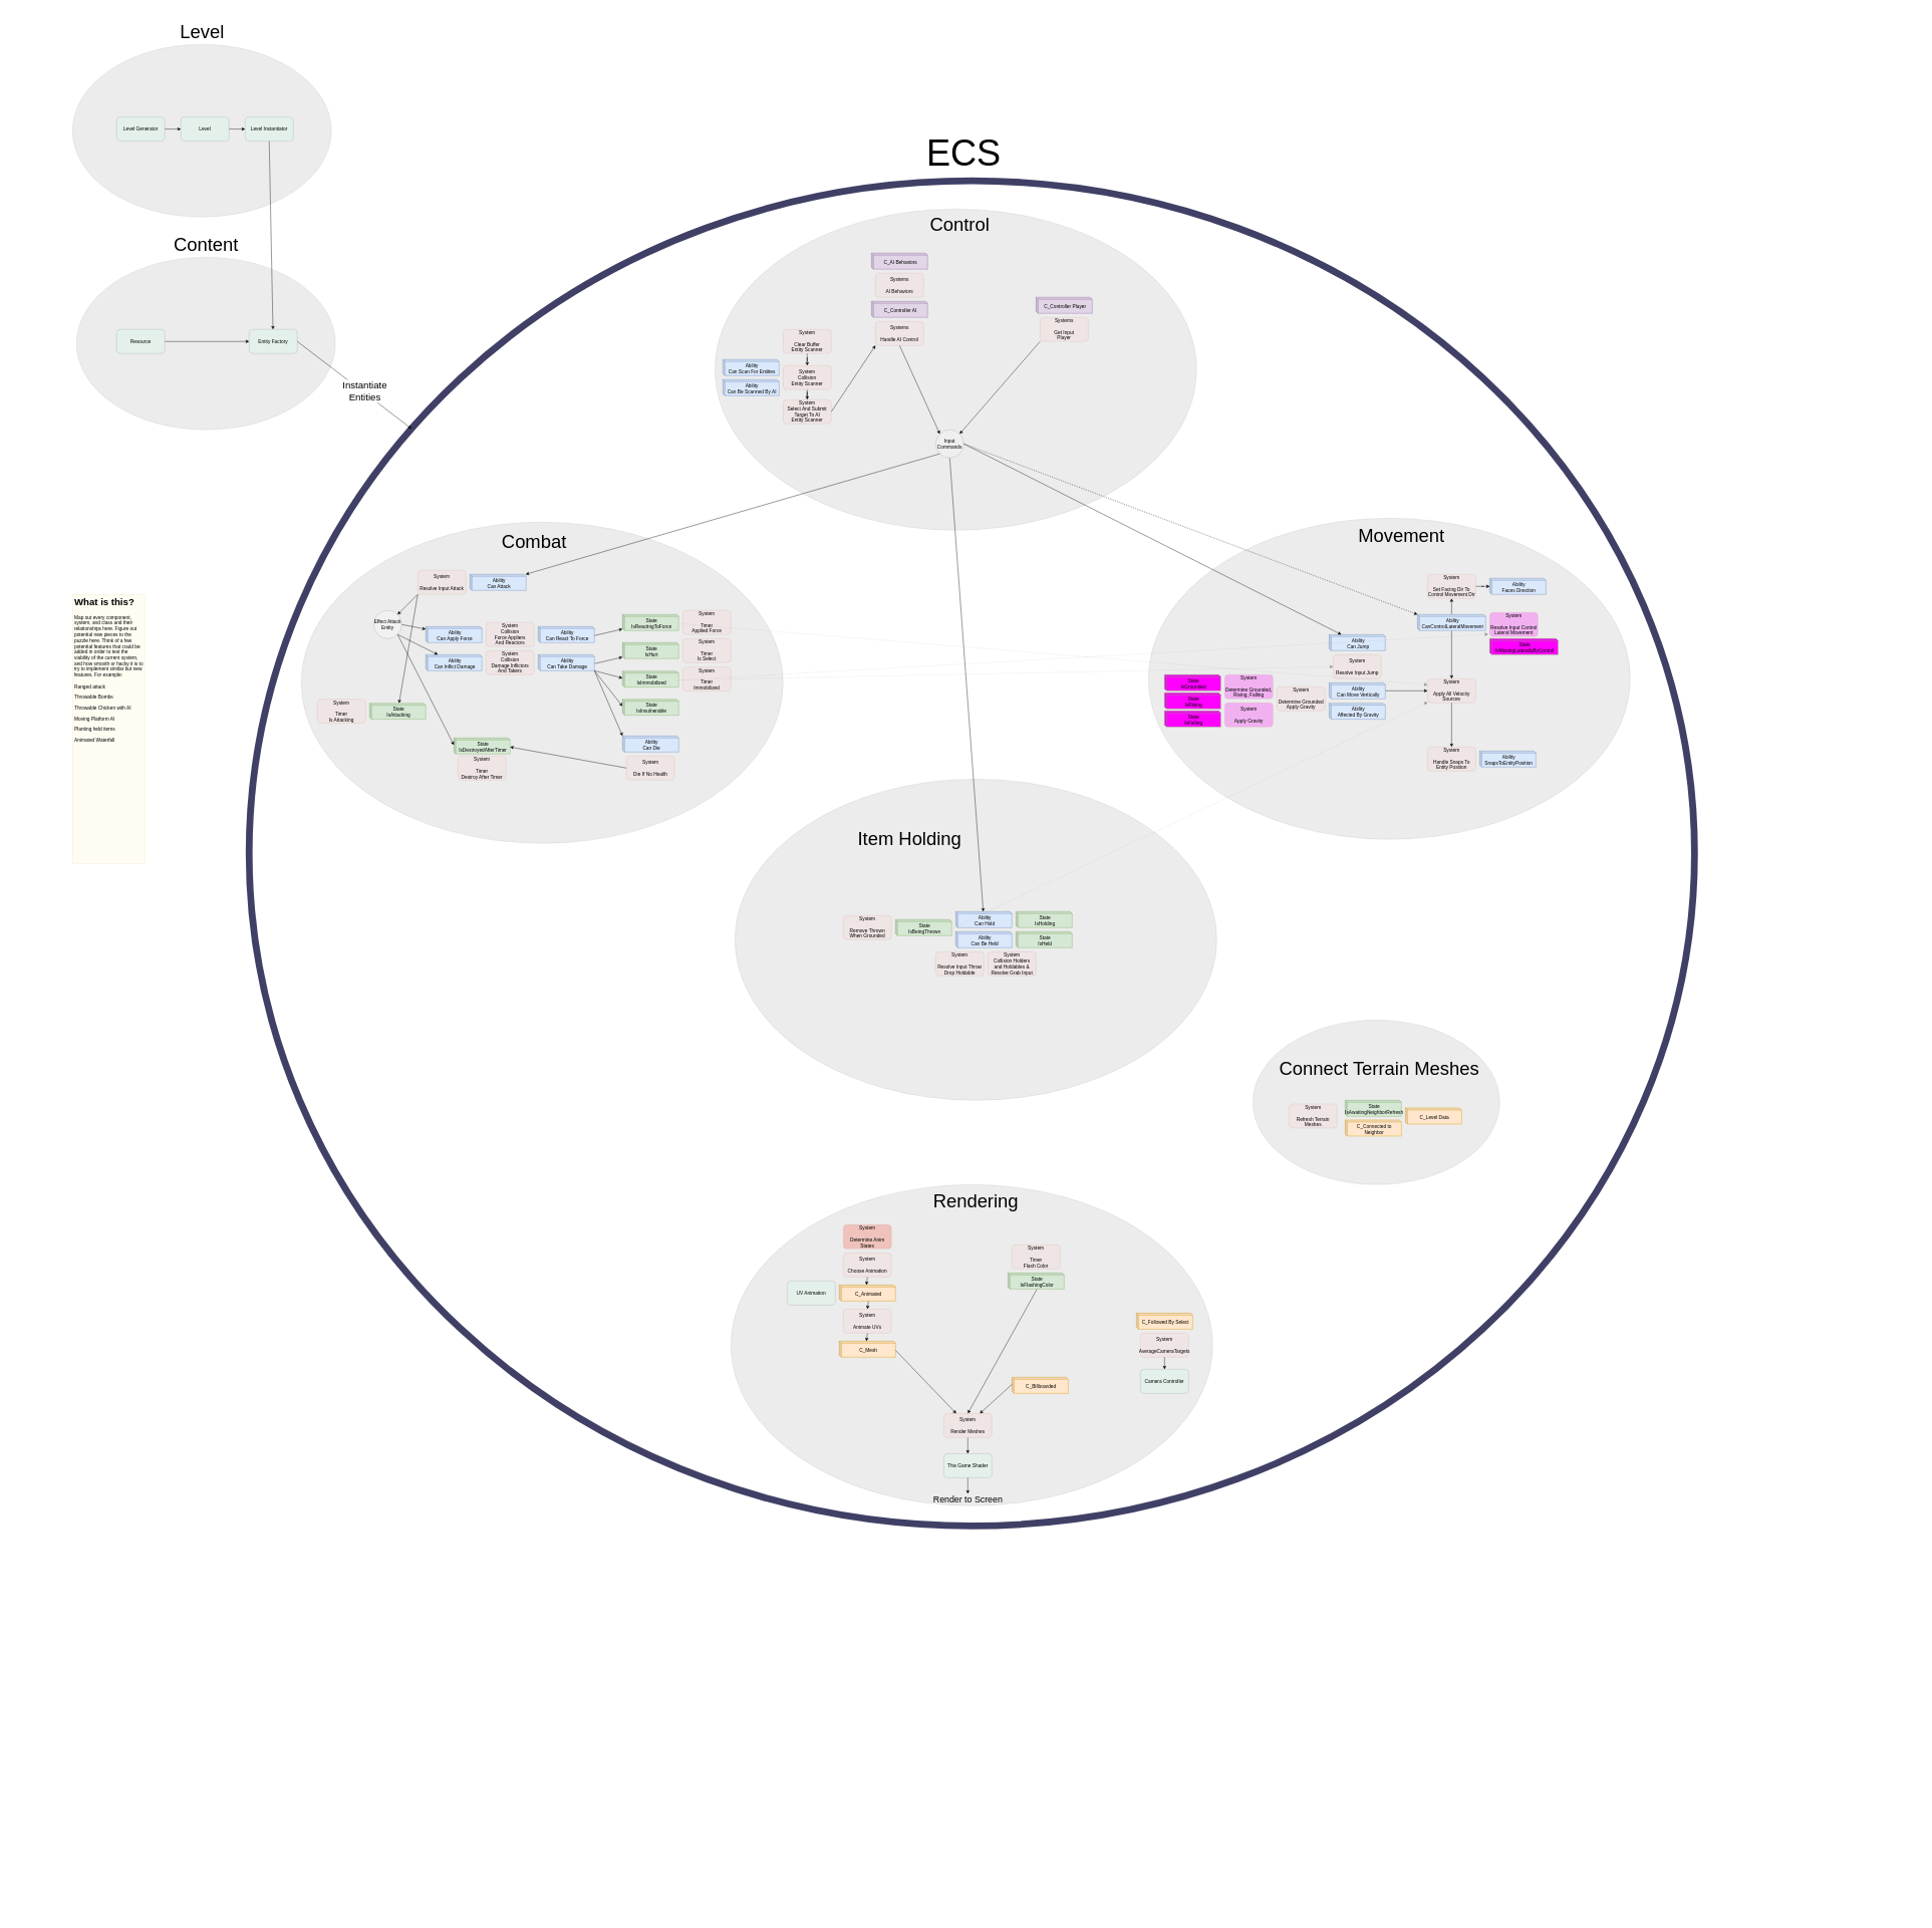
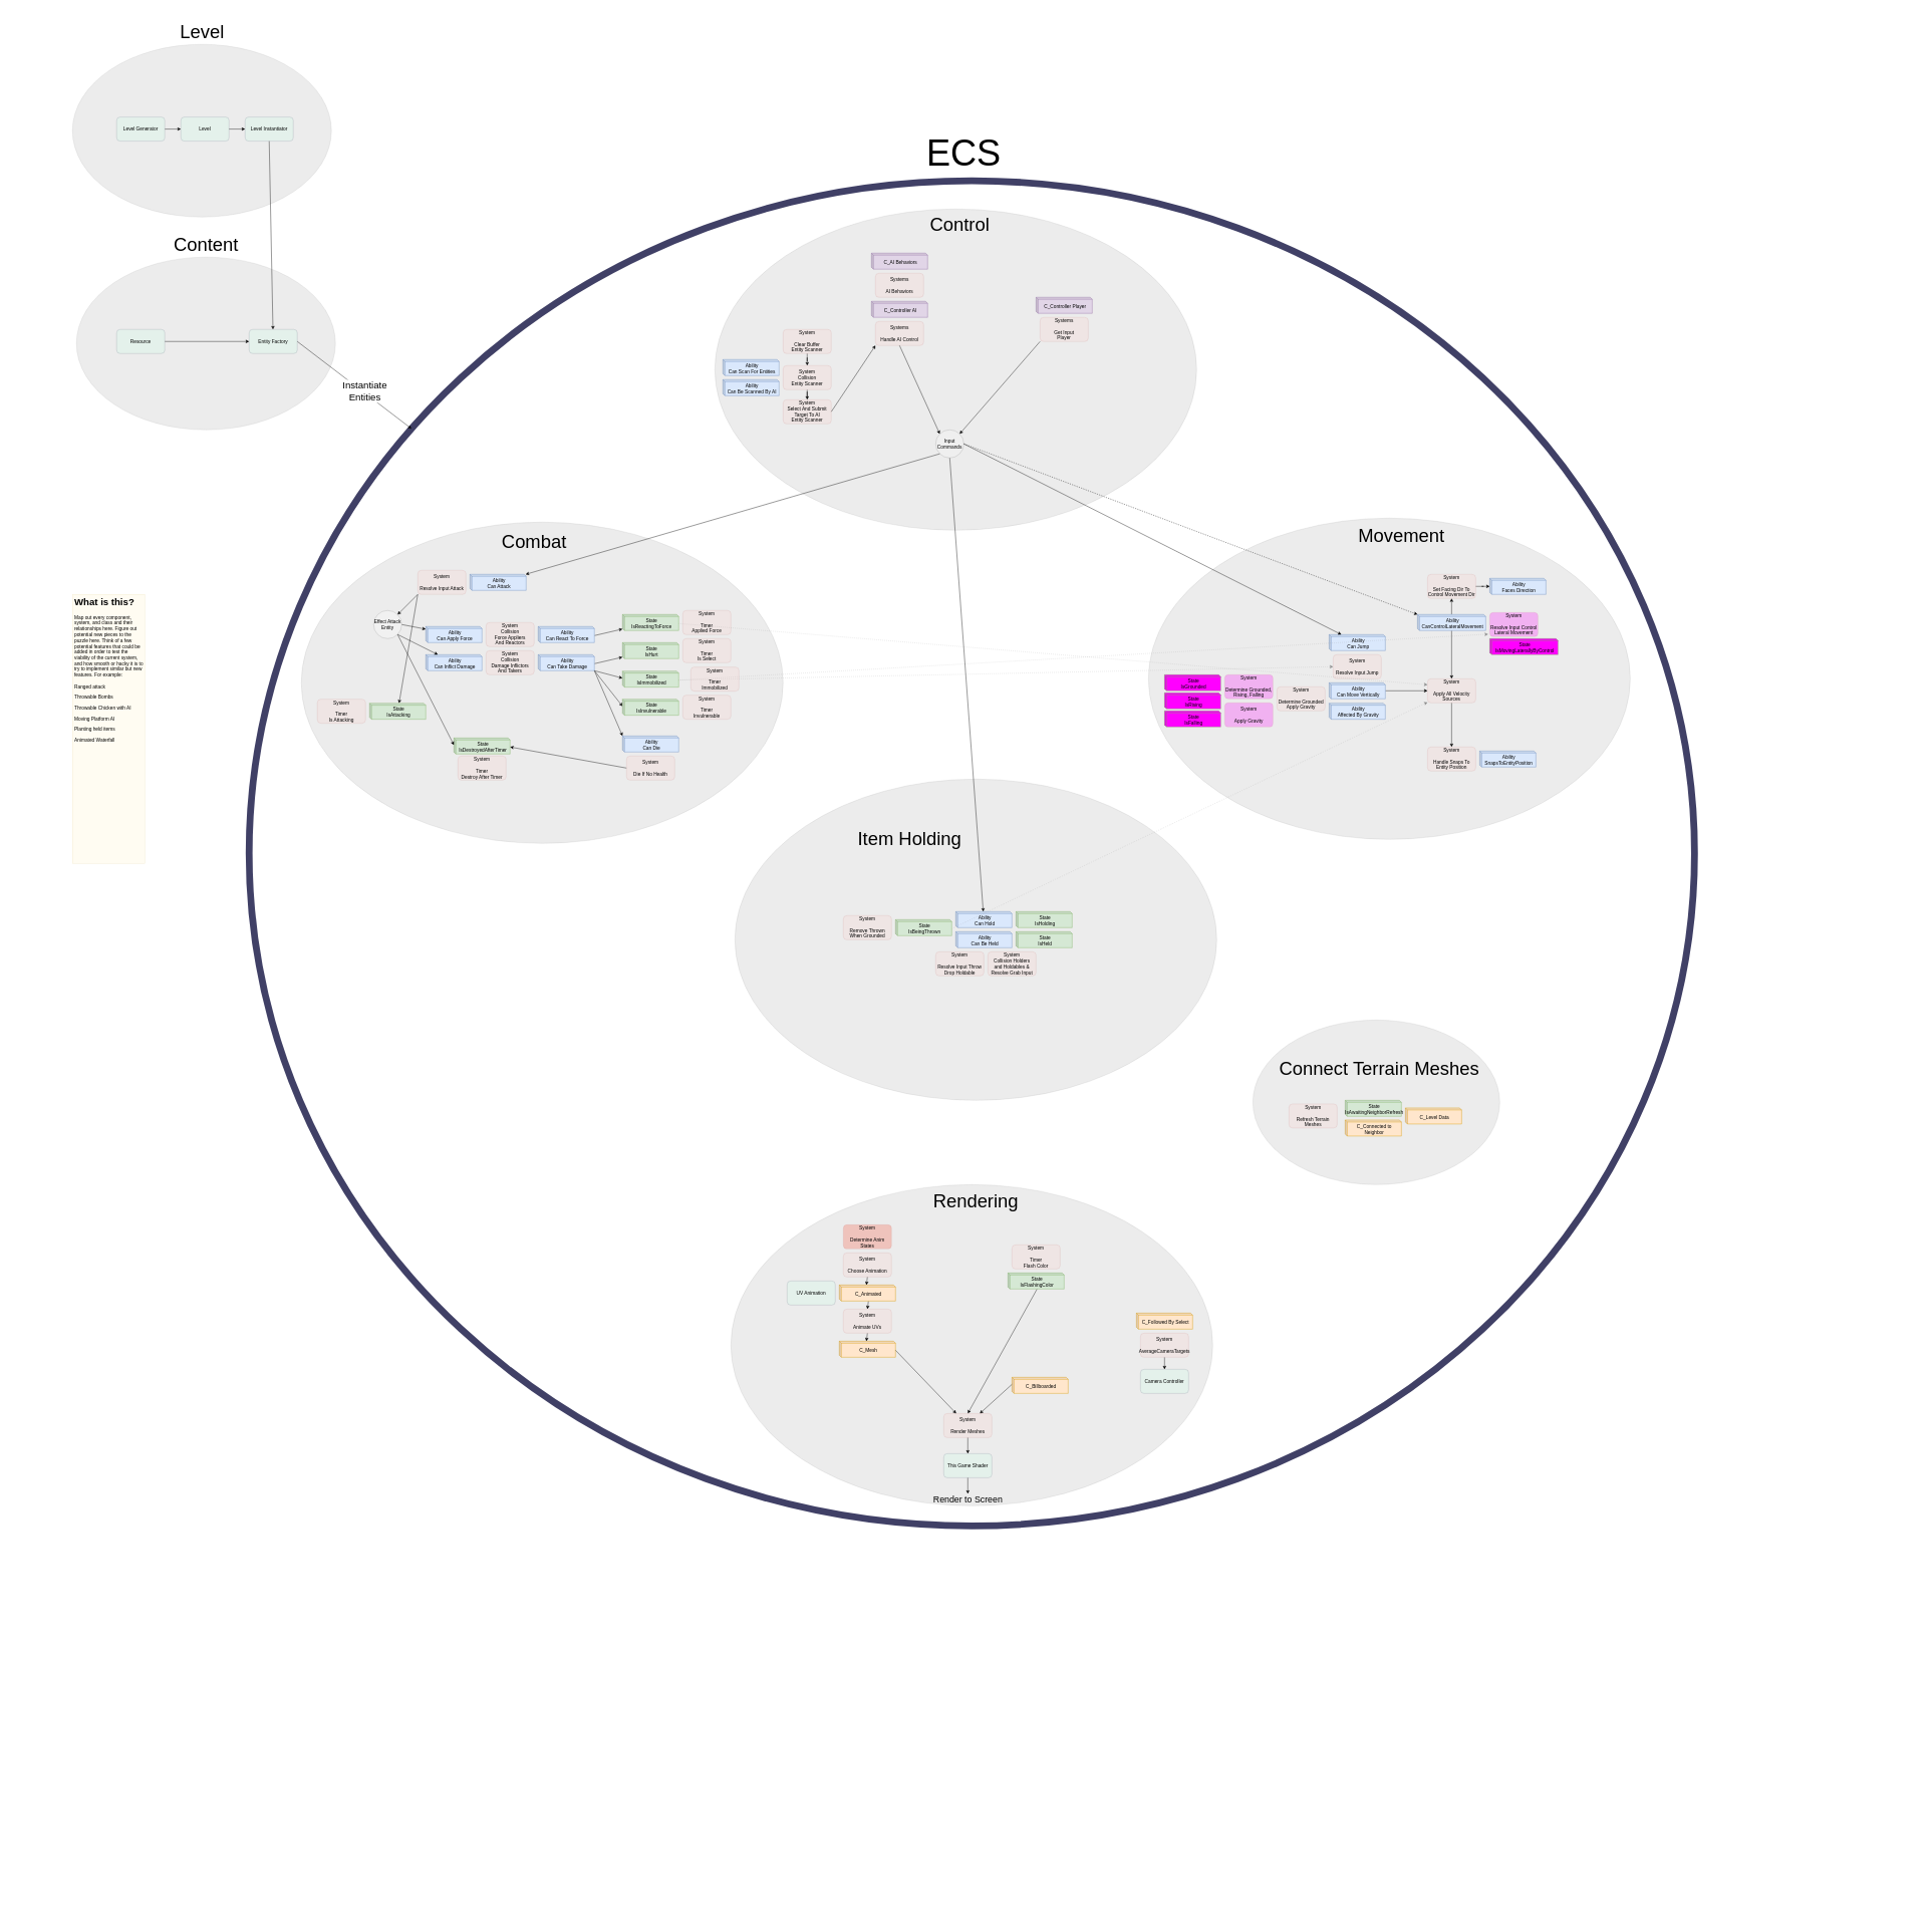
- <mxCell id="102" value="System&lt;br&gt;&lt;br&gt;Timer&lt;br&gt;Immobilized" style="rounded=1;whiteSpace=wrap;html=1;comic=0;fillColor=#f8cecc;opacity=25;strokeColor=#b85450;" parent="25" vertex="1"><mxGeometry x="1700" y="1661" width="120" height="60" as="geometry" /></mxCell>
+ <mxCell id="102" value="System&lt;br&gt;&lt;br&gt;Timer&lt;br&gt;Immobilized" style="rounded=1;whiteSpace=wrap;html=1;comic=0;fillColor=#f8cecc;opacity=25;strokeColor=#b85450;" parent="25" vertex="1"><mxGeometry x="1720" y="1661" width="120" height="60" as="geometry" /></mxCell>
+ <mxCell id="103" value="System&lt;br&gt;&lt;br&gt;Timer&lt;br&gt;Invulnerable" style="rounded=1;whiteSpace=wrap;html=1;comic=0;fillColor=#f8cecc;opacity=25;strokeColor=#b85450;" parent="25" vertex="1"><mxGeometry x="1700" y="1731" width="120" height="60" as="geometry" /></mxCell>
